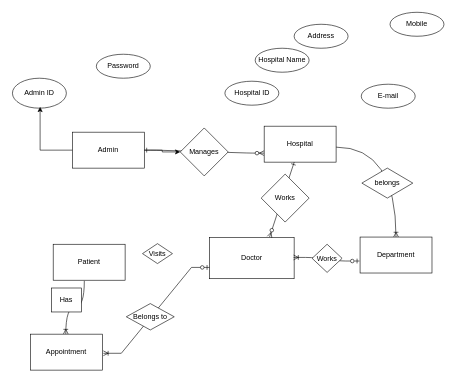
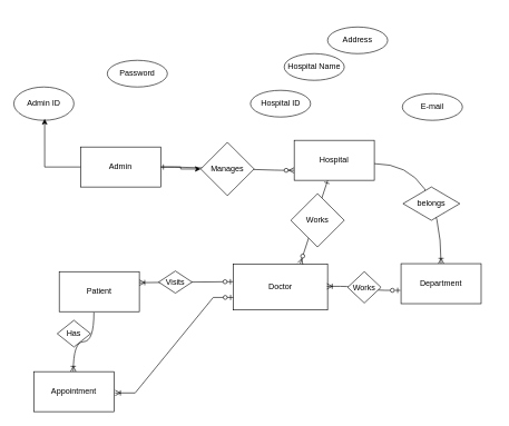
- <mxCell id="30" value="Mobile" style="ellipse;whiteSpace=wrap;html=1;" vertex="1" parent="1"><mxGeometry x="650" y="20" width="90" height="40" as="geometry" /></mxCell>
+ <mxCell id="19" value="" style="fontSize=12;html=1;endArrow=ERoneToMany;startArrow=ERzeroToOne;rounded=0;exitX=-0.004;exitY=0.384;exitDx=0;exitDy=0;exitPerimeter=0;entryX=1.001;entryY=0.275;entryDx=0;entryDy=0;entryPerimeter=0;" edge="1" parent="1" source="9" target="8"><mxGeometry width="100" height="100" relative="1" as="geometry"><mxPoint x="347" y="412" as="sourcePoint" /><mxPoint x="180" y="410" as="targetPoint" /></mxGeometry></mxCell>
- <mxCell id="18" value="Has" style="whiteSpace=wrap;html=1;rounded=0;" vertex="1" parent="1"><mxGeometry x="85" y="480" width="50" height="40" as="geometry" /></mxCell>
+ <mxCell id="18" value="Has" style="rhombus;whiteSpace=wrap;html=1;" vertex="1" parent="1"><mxGeometry x="85" y="480" width="50" height="40" as="geometry" /></mxCell>
- <mxCell id="21" value="Belongs to" style="rhombus;whiteSpace=wrap;html=1;" vertex="1" parent="1"><mxGeometry x="210" y="506" width="80" height="44" as="geometry" /></mxCell>
